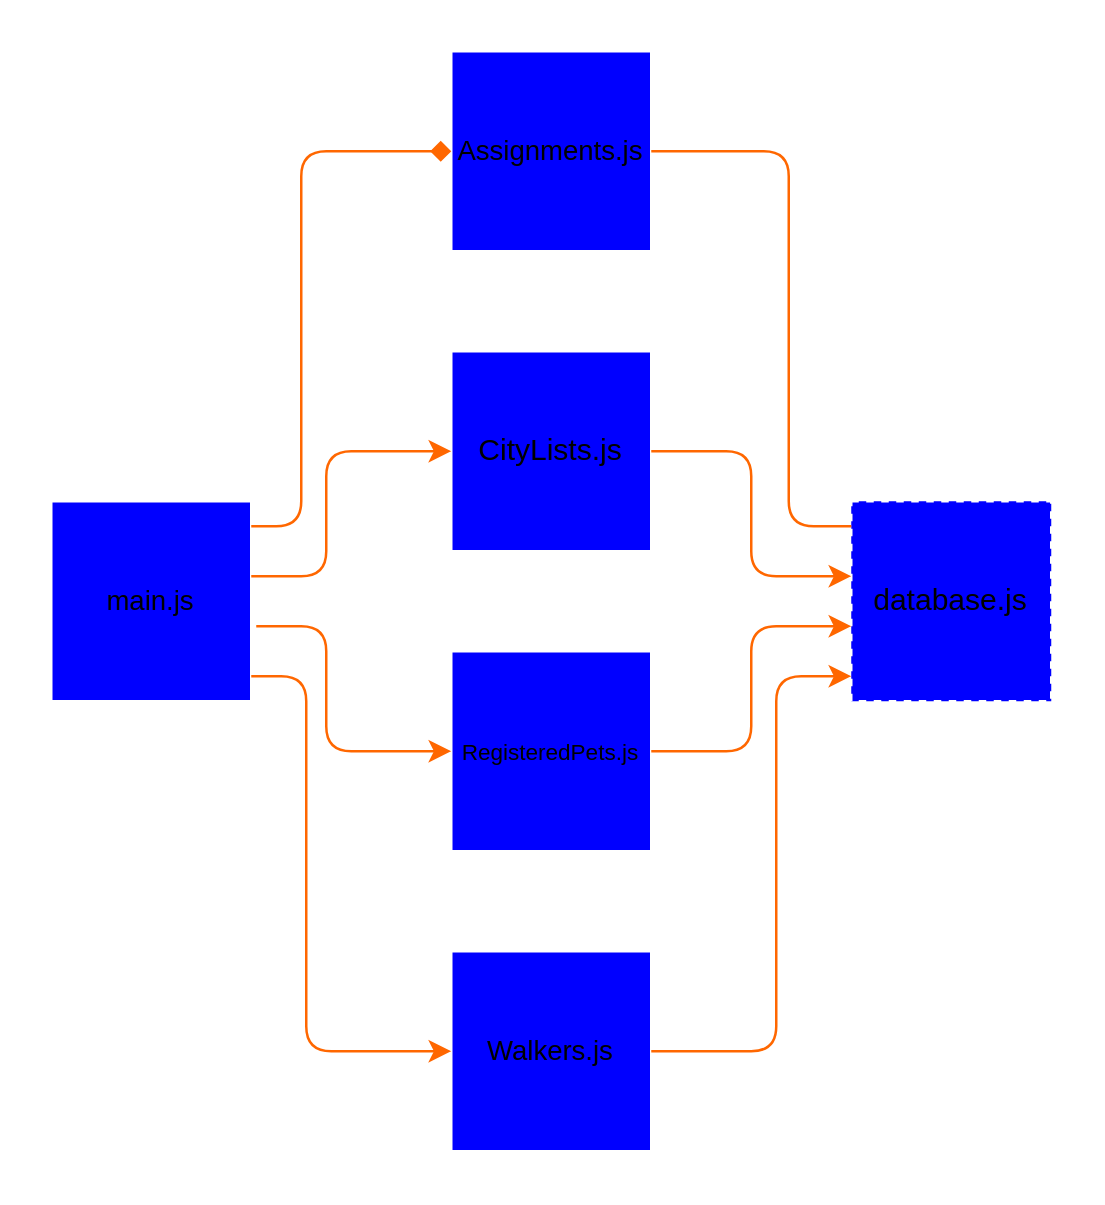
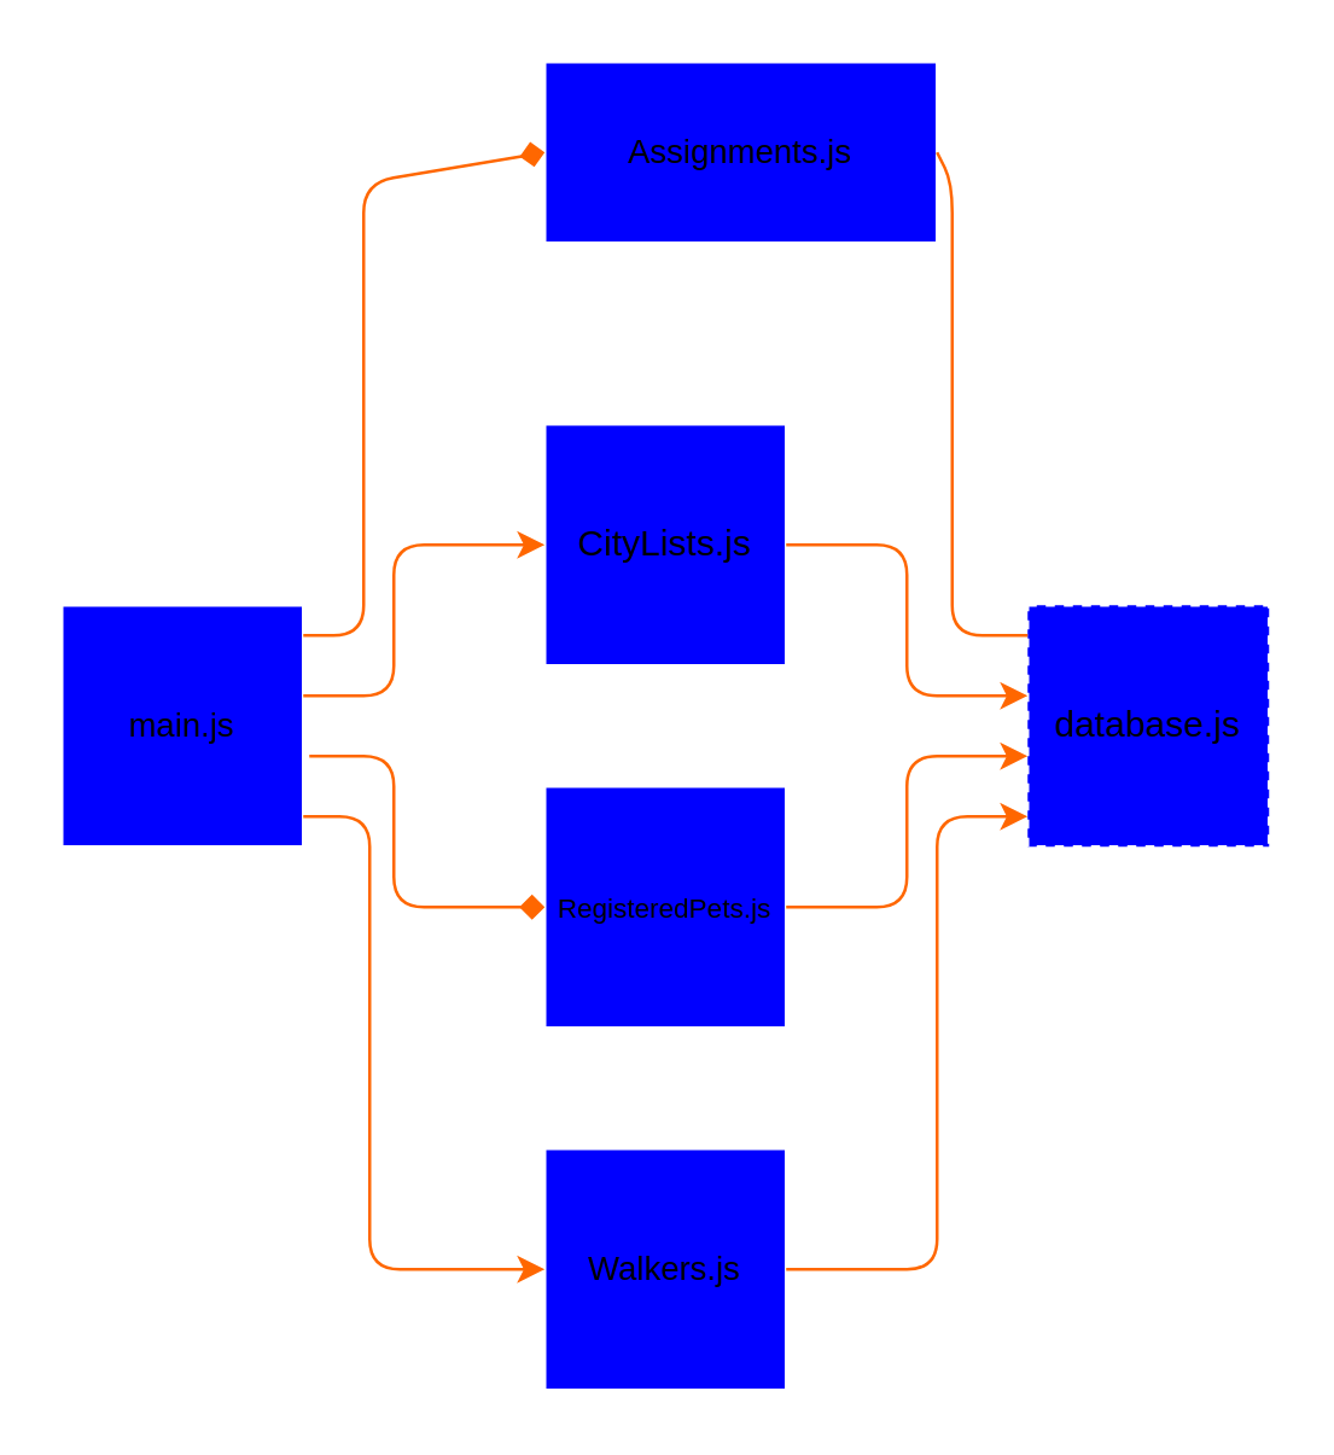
- <mxCell id="3" value="&lt;font style=&quot;font-size: 11px;&quot;&gt;Assignments.js&lt;/font&gt;" style="whiteSpace=wrap;html=1;aspect=fixed;fillColor=#0000ff;gradientColor=none;fillStyle=auto;strokeColor=#FFFFFF;" vertex="1" parent="1"><mxGeometry x="180" y="20" width="80" height="80" as="geometry" /></mxCell>
+ <mxCell id="3" value="&lt;font style=&quot;font-size: 11px;&quot;&gt;Assignments.js&lt;/font&gt;" style="whiteSpace=wrap;html=1;aspect=fixed;fillColor=#0000ff;gradientColor=none;fillStyle=auto;strokeColor=#FFFFFF;" vertex="1" parent="1"><mxGeometry x="180" y="20" width="130" height="60" as="geometry" /></mxCell>
- <mxCell id="9" value="" style="endArrow=classic;html=1;fontSize=9;strokeColor=#FF6700;entryX=0;entryY=0.5;entryDx=0;entryDy=0;exitX=1.025;exitY=0.625;exitDx=0;exitDy=0;exitPerimeter=0;" edge="1" parent="1" source="7" target="5"><mxGeometry width="50" height="50" relative="1" as="geometry"><mxPoint x="110" y="260" as="sourcePoint" /><mxPoint x="220" y="320" as="targetPoint" /><Array as="points"><mxPoint x="130" y="250" /><mxPoint x="130" y="300" /></Array></mxGeometry></mxCell>
+ <mxCell id="9" value="" style="endArrow=diamond;html=1;fontSize=9;strokeColor=#FF6700;entryX=0;entryY=0.5;entryDx=0;entryDy=0;exitX=1.025;exitY=0.625;exitDx=0;exitDy=0;exitPerimeter=0;" edge="1" parent="1" source="7" target="5"><mxGeometry width="50" height="50" relative="1" as="geometry"><mxPoint x="110" y="260" as="sourcePoint" /><mxPoint x="220" y="320" as="targetPoint" /><Array as="points"><mxPoint x="130" y="250" /><mxPoint x="130" y="300" /></Array></mxGeometry></mxCell>
